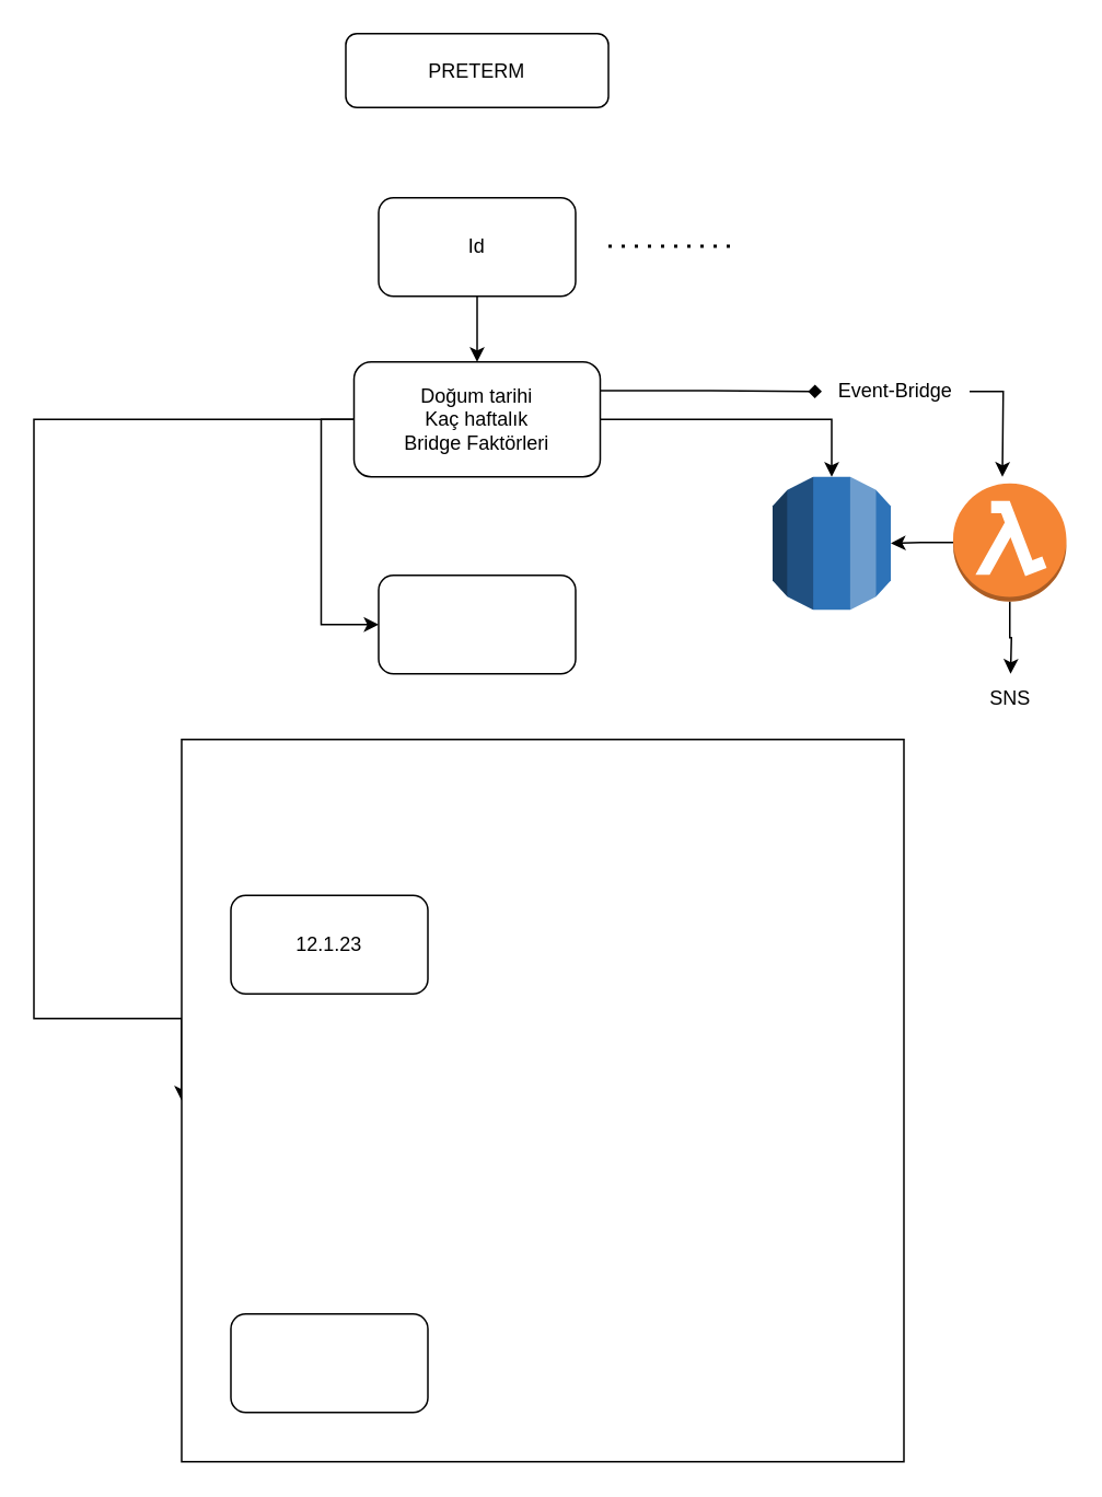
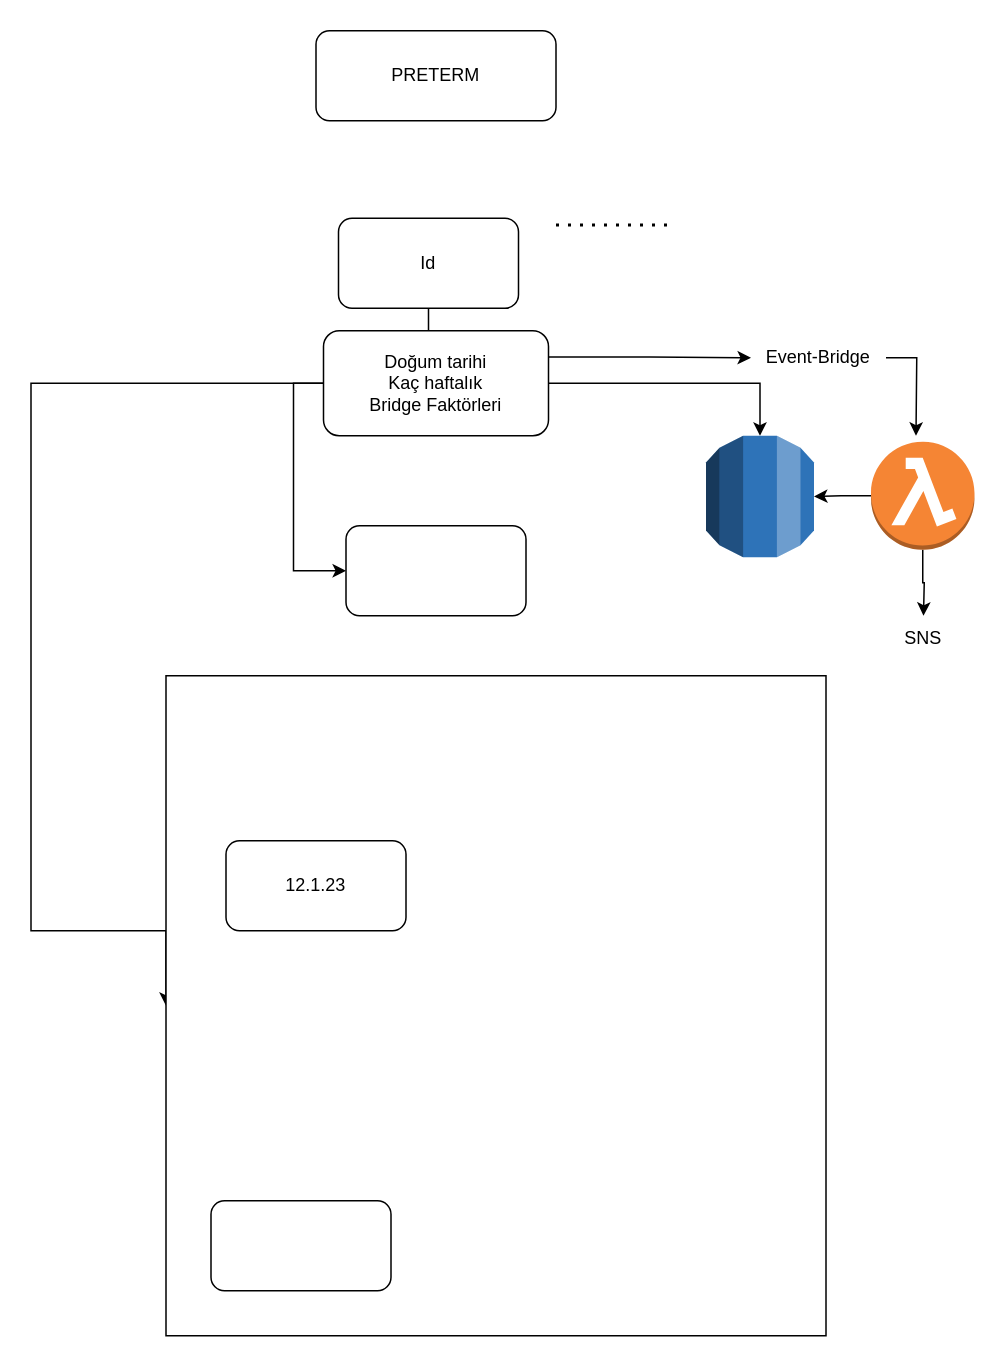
- <mxCell id="9" value="PRETERM" style="rounded=1;whiteSpace=wrap;html=1;" vertex="1" parent="1"><mxGeometry x="210" y="20" width="160" height="45" as="geometry" /></mxCell>
+ <mxCell id="9" value="PRETERM" style="rounded=1;whiteSpace=wrap;html=1;" vertex="1" parent="1"><mxGeometry x="210" y="20" width="160" height="60" as="geometry" /></mxCell>
- <mxCell id="3" value="Id" style="rounded=1;whiteSpace=wrap;html=1;" vertex="1" parent="1"><mxGeometry x="230" y="120" width="120" height="60" as="geometry" /></mxCell>
+ <mxCell id="3" value="Id" style="rounded=1;whiteSpace=wrap;html=1;" vertex="1" parent="1"><mxGeometry x="225" y="145" width="120" height="60" as="geometry" /></mxCell>
- <mxCell id="7" style="edgeStyle=orthogonalEdgeStyle;rounded=0;orthogonalLoop=1;jettySize=auto;html=1;exitX=1;exitY=0.25;exitDx=0;exitDy=0;endArrow=diamond;" edge="1" parent="1" source="8" target="20"><mxGeometry relative="1" as="geometry"><mxPoint x="530" y="238" as="targetPoint" /></mxGeometry></mxCell>
+ <mxCell id="7" style="edgeStyle=orthogonalEdgeStyle;rounded=0;orthogonalLoop=1;jettySize=auto;html=1;exitX=1;exitY=0.25;exitDx=0;exitDy=0;" edge="1" parent="1" source="8" target="20"><mxGeometry relative="1" as="geometry"><mxPoint x="530" y="238" as="targetPoint" /></mxGeometry></mxCell>
- <mxCell id="17" value="12.1.23" style="rounded=1;whiteSpace=wrap;html=1;" vertex="1" parent="1"><mxGeometry x="140" y="545" width="120" height="60" as="geometry" /></mxCell>
+ <mxCell id="17" value="12.1.23" style="rounded=1;whiteSpace=wrap;html=1;" vertex="1" parent="1"><mxGeometry x="150" y="560" width="120" height="60" as="geometry" /></mxCell>
